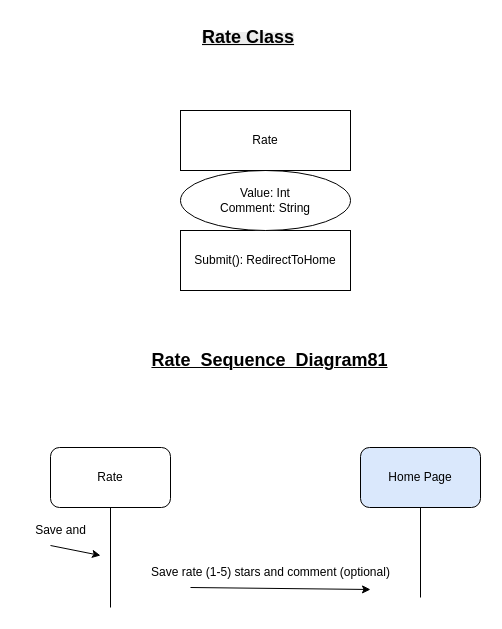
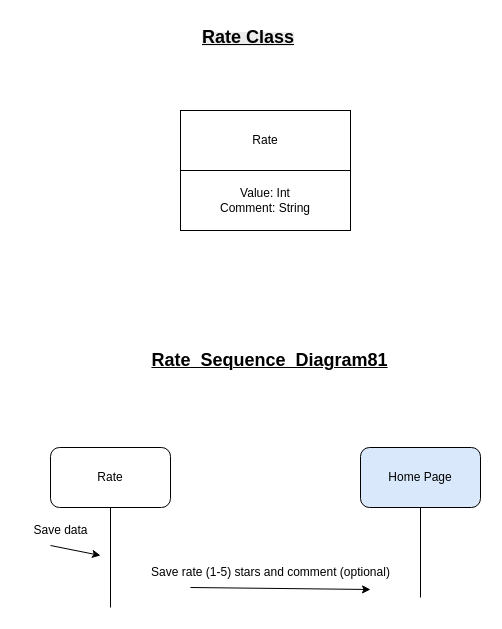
- <mxCell id="3" value="Value: Int&lt;div&gt;Comment: String&lt;/div&gt;" style="ellipse;whiteSpace=wrap;html=1;" vertex="1" parent="1"><mxGeometry x="180" y="170" width="170" height="60" as="geometry" /></mxCell>
+ <mxCell id="3" value="Value: Int&lt;div&gt;Comment: String&lt;/div&gt;" style="rounded=0;whiteSpace=wrap;html=1;" vertex="1" parent="1"><mxGeometry x="180" y="170" width="170" height="60" as="geometry" /></mxCell>
- <mxCell id="2" value="Submit(): RedirectToHome" style="rounded=0;whiteSpace=wrap;html=1;" vertex="1" parent="1"><mxGeometry x="180" y="230" width="170" height="60" as="geometry" /></mxCell>
- <mxCell id="11" value="Save and" style="text;html=1;align=center;verticalAlign=middle;resizable=0;points=[];autosize=1;strokeColor=none;fillColor=none;" vertex="1" parent="1"><mxGeometry x="20" y="515" width="80" height="30" as="geometry" /></mxCell>
+ <mxCell id="11" value="Save data" style="text;html=1;align=center;verticalAlign=middle;resizable=0;points=[];autosize=1;strokeColor=none;fillColor=none;" vertex="1" parent="1"><mxGeometry x="20" y="515" width="80" height="30" as="geometry" /></mxCell>
